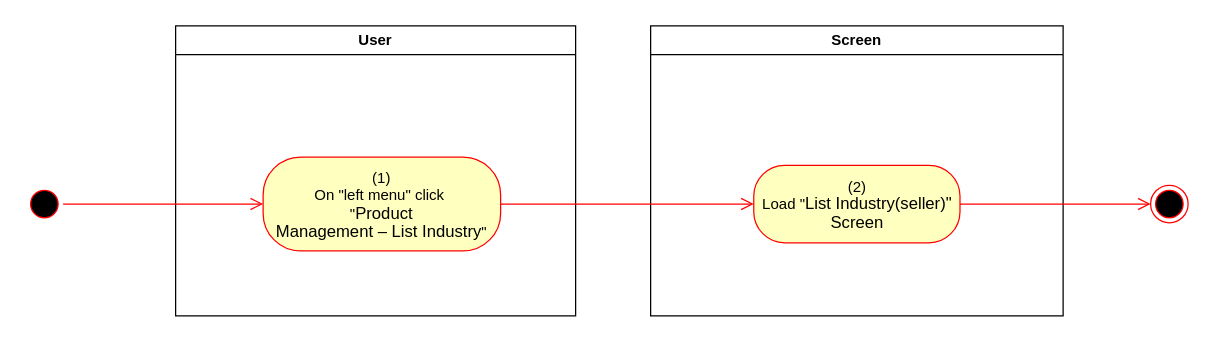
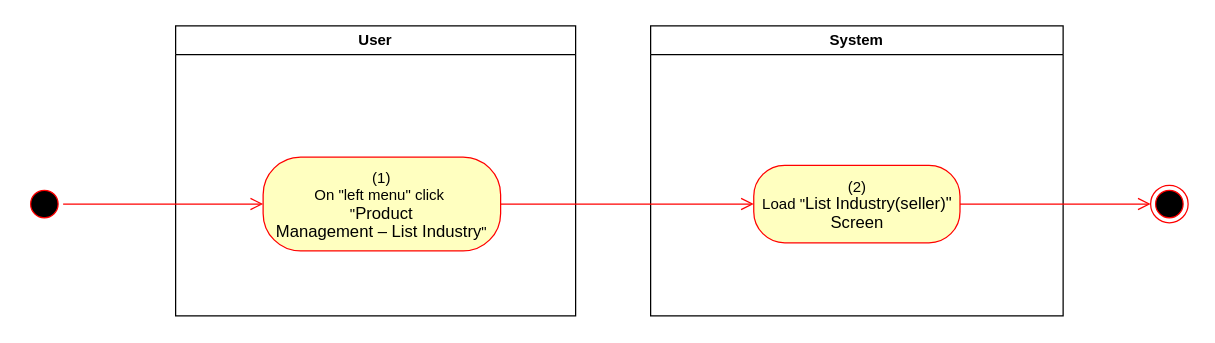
- <mxCell id="4" value="Screen" style="swimlane;whiteSpace=wrap;startSize=23;" vertex="1" parent="1"><mxGeometry x="520" y="20" width="330" height="232" as="geometry" /></mxCell>
+ <mxCell id="4" value="System" style="swimlane;whiteSpace=wrap;startSize=23;" vertex="1" parent="1"><mxGeometry x="520" y="20" width="330" height="232" as="geometry" /></mxCell>
